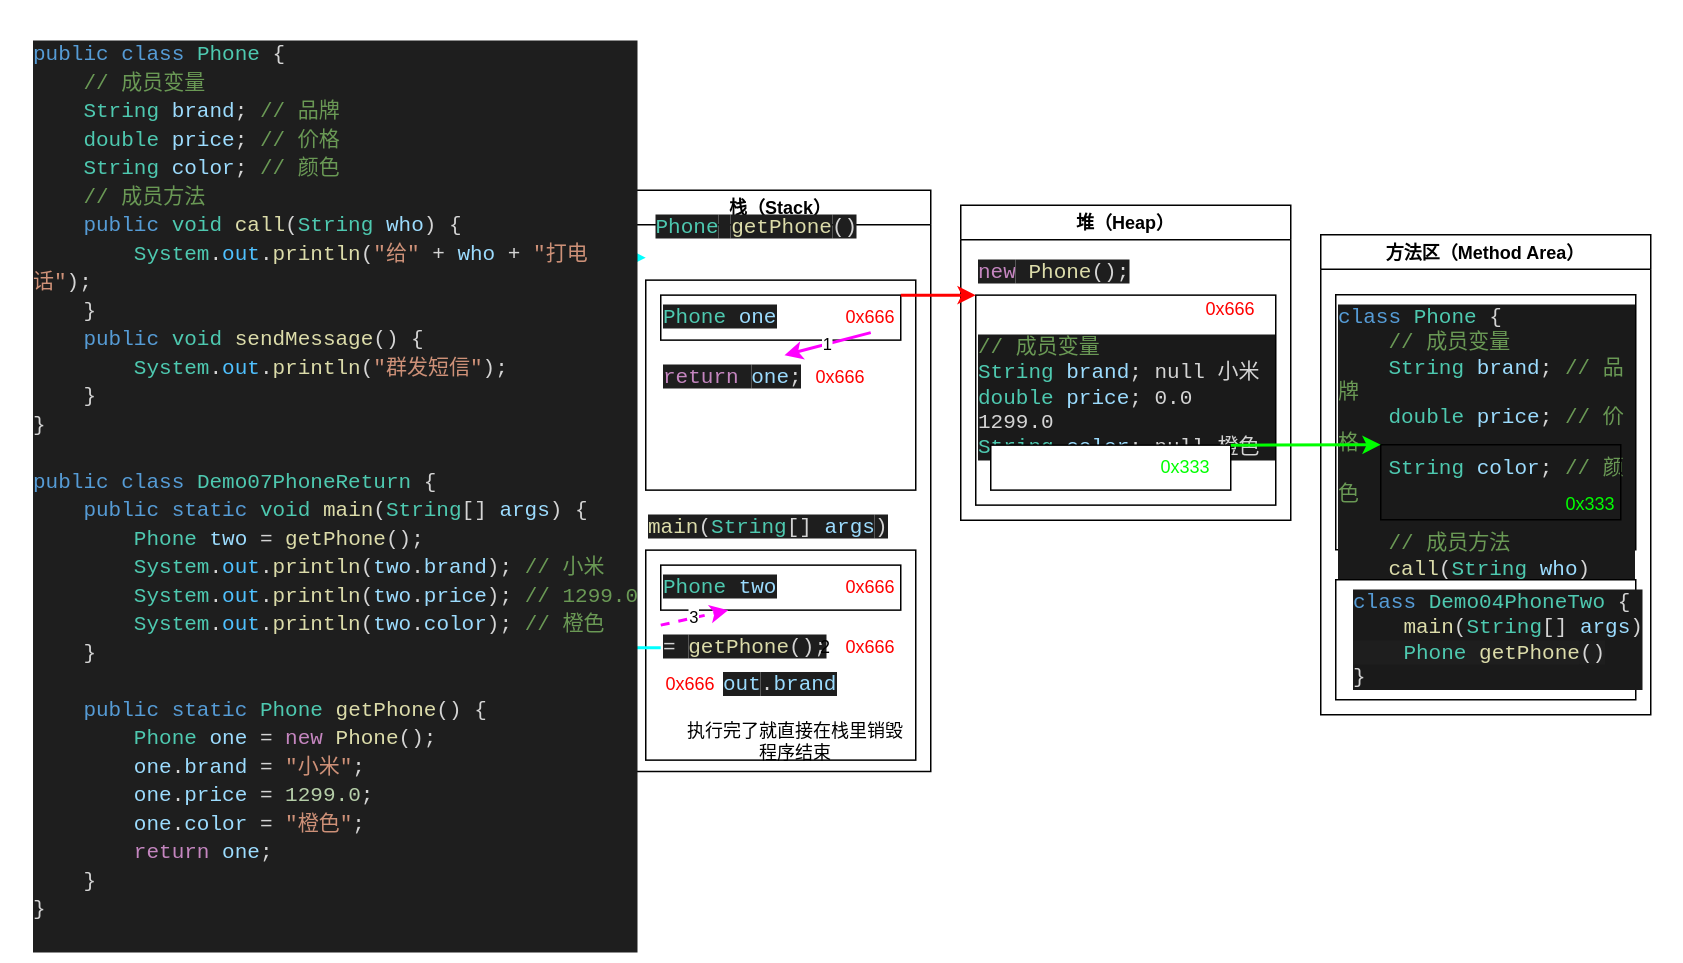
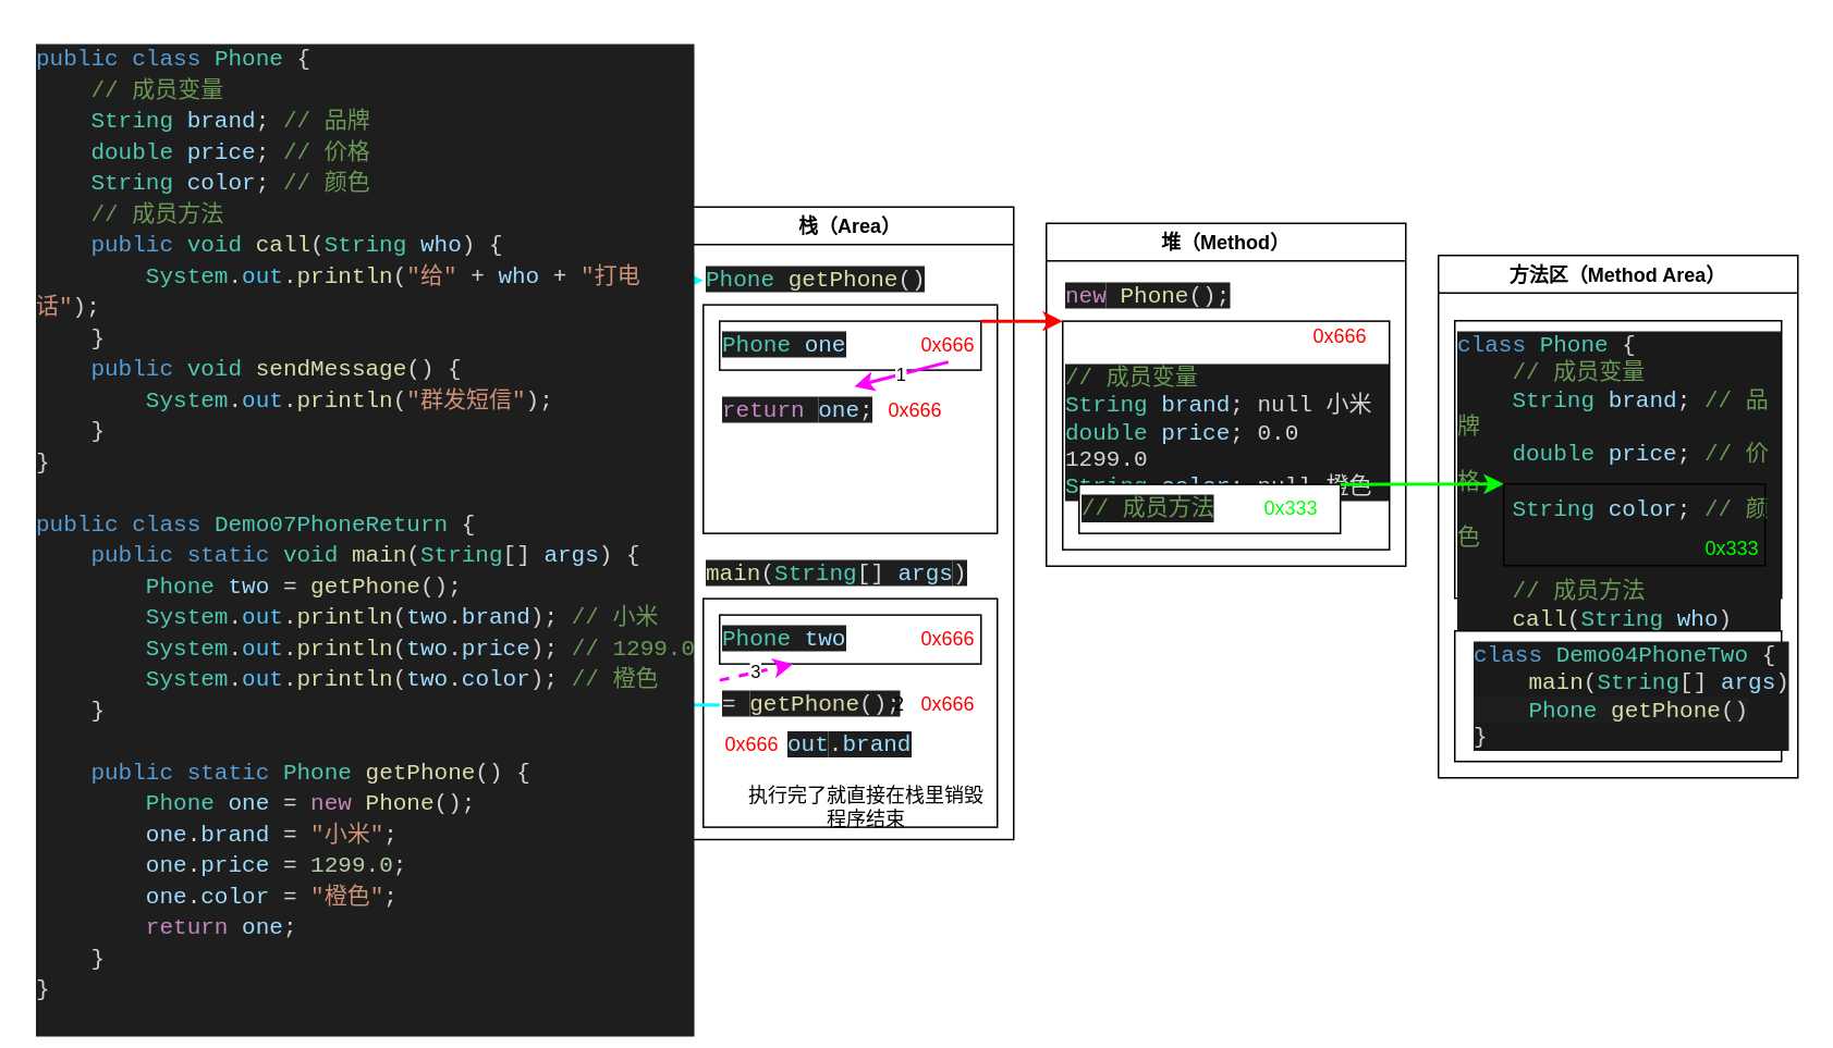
- <mxCell id="2" value="栈（Stack）" style="swimlane;" parent="1" vertex="1"><mxGeometry x="420" y="126.25" width="200" height="387.5" as="geometry" /></mxCell>
+ <mxCell id="2" value="栈（Area）" style="swimlane;" parent="1" vertex="1"><mxGeometry x="420" y="126.25" width="200" height="387.5" as="geometry" /></mxCell>
- <mxCell id="24" value="堆（Heap）" style="swimlane;" parent="1" vertex="1"><mxGeometry x="640" y="136.25" width="220" height="210" as="geometry" /></mxCell>
+ <mxCell id="24" value="堆（Method）" style="swimlane;" parent="1" vertex="1"><mxGeometry x="640" y="136.25" width="220" height="210" as="geometry" /></mxCell>
- <mxCell id="12" value="&lt;span style=&quot;font-family: consolas, &amp;quot;courier new&amp;quot;, monospace; font-size: 14px; font-style: normal; font-weight: 400; letter-spacing: normal; text-align: left; text-indent: 0px; text-transform: none; word-spacing: 0px; background-color: rgb(30, 30, 30); color: rgb(78, 201, 176);&quot;&gt;Phone&lt;/span&gt;&lt;span style=&quot;color: rgb(212, 212, 212); font-family: consolas, &amp;quot;courier new&amp;quot;, monospace; font-size: 14px; font-style: normal; font-weight: 400; letter-spacing: normal; text-align: left; text-indent: 0px; text-transform: none; word-spacing: 0px; background-color: rgb(30, 30, 30);&quot;&gt;&amp;nbsp;&lt;/span&gt;&lt;span style=&quot;font-family: consolas, &amp;quot;courier new&amp;quot;, monospace; font-size: 14px; font-style: normal; font-weight: 400; letter-spacing: normal; text-align: left; text-indent: 0px; text-transform: none; word-spacing: 0px; background-color: rgb(30, 30, 30); color: rgb(220, 220, 170);&quot;&gt;getPhone&lt;/span&gt;&lt;span style=&quot;color: rgb(212, 212, 212); font-family: consolas, &amp;quot;courier new&amp;quot;, monospace; font-size: 14px; font-style: normal; font-weight: 400; letter-spacing: normal; text-align: left; text-indent: 0px; text-transform: none; word-spacing: 0px; background-color: rgb(30, 30, 30);&quot;&gt;()&lt;/span&gt;" style="text;whiteSpace=wrap;html=1;" vertex="1" parent="2"><mxGeometry x="15" y="10" width="150" height="30" as="geometry" /></mxCell>
+ <mxCell id="12" value="&lt;span style=&quot;font-family: consolas, &amp;quot;courier new&amp;quot;, monospace; font-size: 14px; font-style: normal; font-weight: 400; letter-spacing: normal; text-align: left; text-indent: 0px; text-transform: none; word-spacing: 0px; background-color: rgb(30, 30, 30); color: rgb(78, 201, 176);&quot;&gt;Phone&lt;/span&gt;&lt;span style=&quot;color: rgb(212, 212, 212); font-family: consolas, &amp;quot;courier new&amp;quot;, monospace; font-size: 14px; font-style: normal; font-weight: 400; letter-spacing: normal; text-align: left; text-indent: 0px; text-transform: none; word-spacing: 0px; background-color: rgb(30, 30, 30);&quot;&gt;&amp;nbsp;&lt;/span&gt;&lt;span style=&quot;font-family: consolas, &amp;quot;courier new&amp;quot;, monospace; font-size: 14px; font-style: normal; font-weight: 400; letter-spacing: normal; text-align: left; text-indent: 0px; text-transform: none; word-spacing: 0px; background-color: rgb(30, 30, 30); color: rgb(220, 220, 170);&quot;&gt;getPhone&lt;/span&gt;&lt;span style=&quot;color: rgb(212, 212, 212); font-family: consolas, &amp;quot;courier new&amp;quot;, monospace; font-size: 14px; font-style: normal; font-weight: 400; letter-spacing: normal; text-align: left; text-indent: 0px; text-transform: none; word-spacing: 0px; background-color: rgb(30, 30, 30);&quot;&gt;()&lt;/span&gt;" style="text;whiteSpace=wrap;html=1;" vertex="1" parent="2"><mxGeometry x="10" y="30" width="150" height="30" as="geometry" /></mxCell>
+ <mxCell id="29" value="&lt;div style=&quot;color: rgb(212 , 212 , 212) ; font-family: &amp;#34;consolas&amp;#34; , &amp;#34;courier new&amp;#34; , monospace ; font-size: 14px ; font-style: normal ; font-weight: 400 ; letter-spacing: normal ; text-align: left ; text-indent: 0px ; text-transform: none ; word-spacing: 0px&quot;&gt;&lt;span style=&quot;color: rgb(106 , 153 , 85)&quot;&gt;//&amp;nbsp;成员方法&lt;/span&gt;&lt;/div&gt;" style="text;whiteSpace=wrap;html=1;labelBackgroundColor=#1A1A1A;" parent="24" vertex="1"><mxGeometry x="20" y="160" width="90" height="30" as="geometry" /></mxCell>
